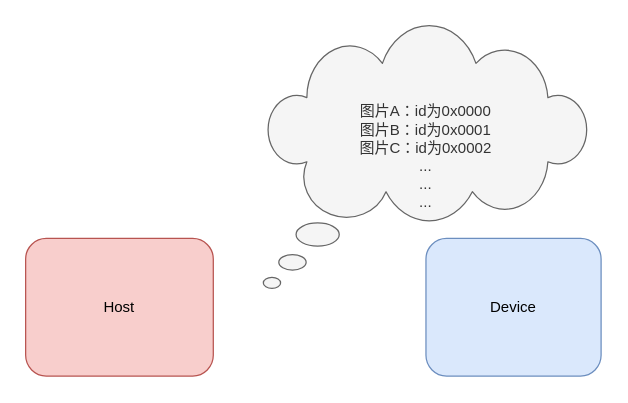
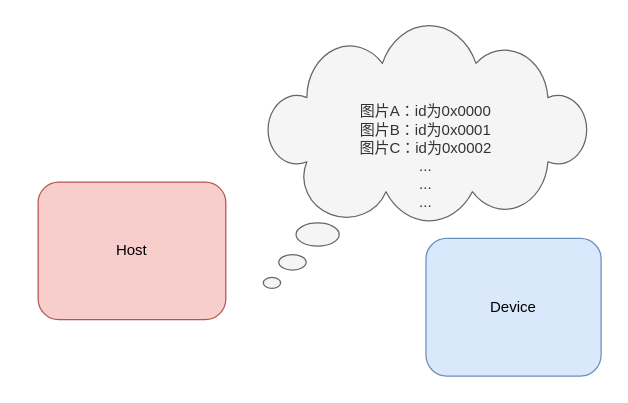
- <mxCell id="3" value="Host" style="rounded=1;whiteSpace=wrap;html=1;fillColor=#f8cecc;strokeColor=#b85450;" vertex="1" parent="1"><mxGeometry x="20" y="190" width="150" height="110" as="geometry" /></mxCell>
+ <mxCell id="3" value="Host" style="rounded=1;whiteSpace=wrap;html=1;fillColor=#f8cecc;strokeColor=#b85450;" vertex="1" parent="1"><mxGeometry x="30" y="145" width="150" height="110" as="geometry" /></mxCell>
